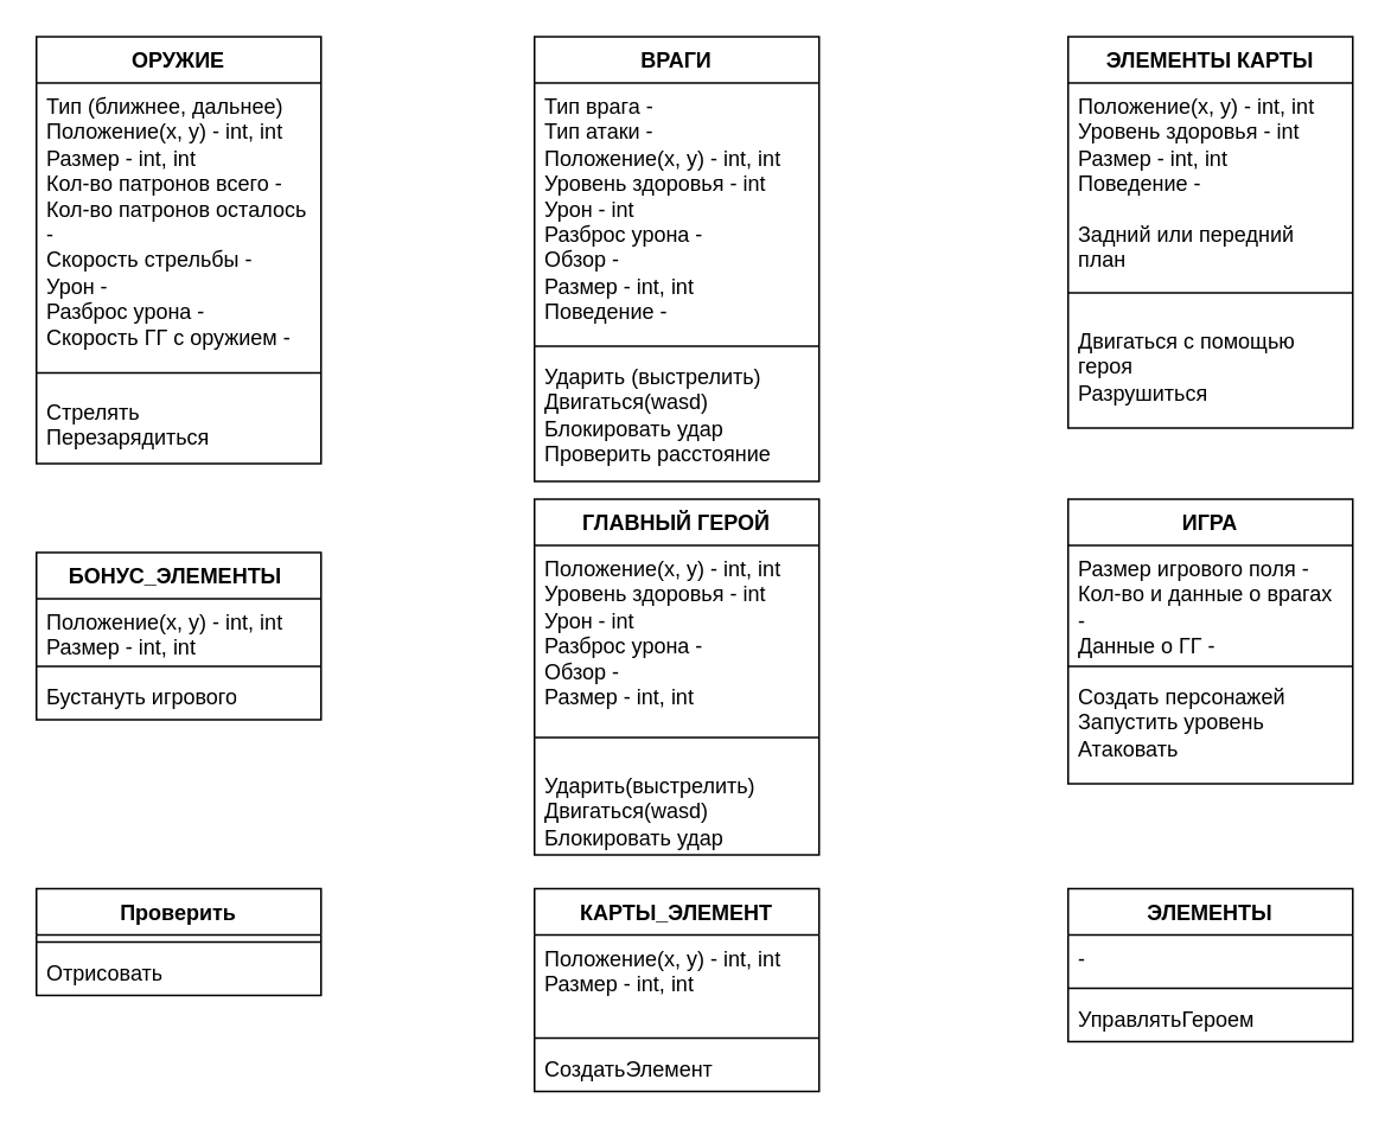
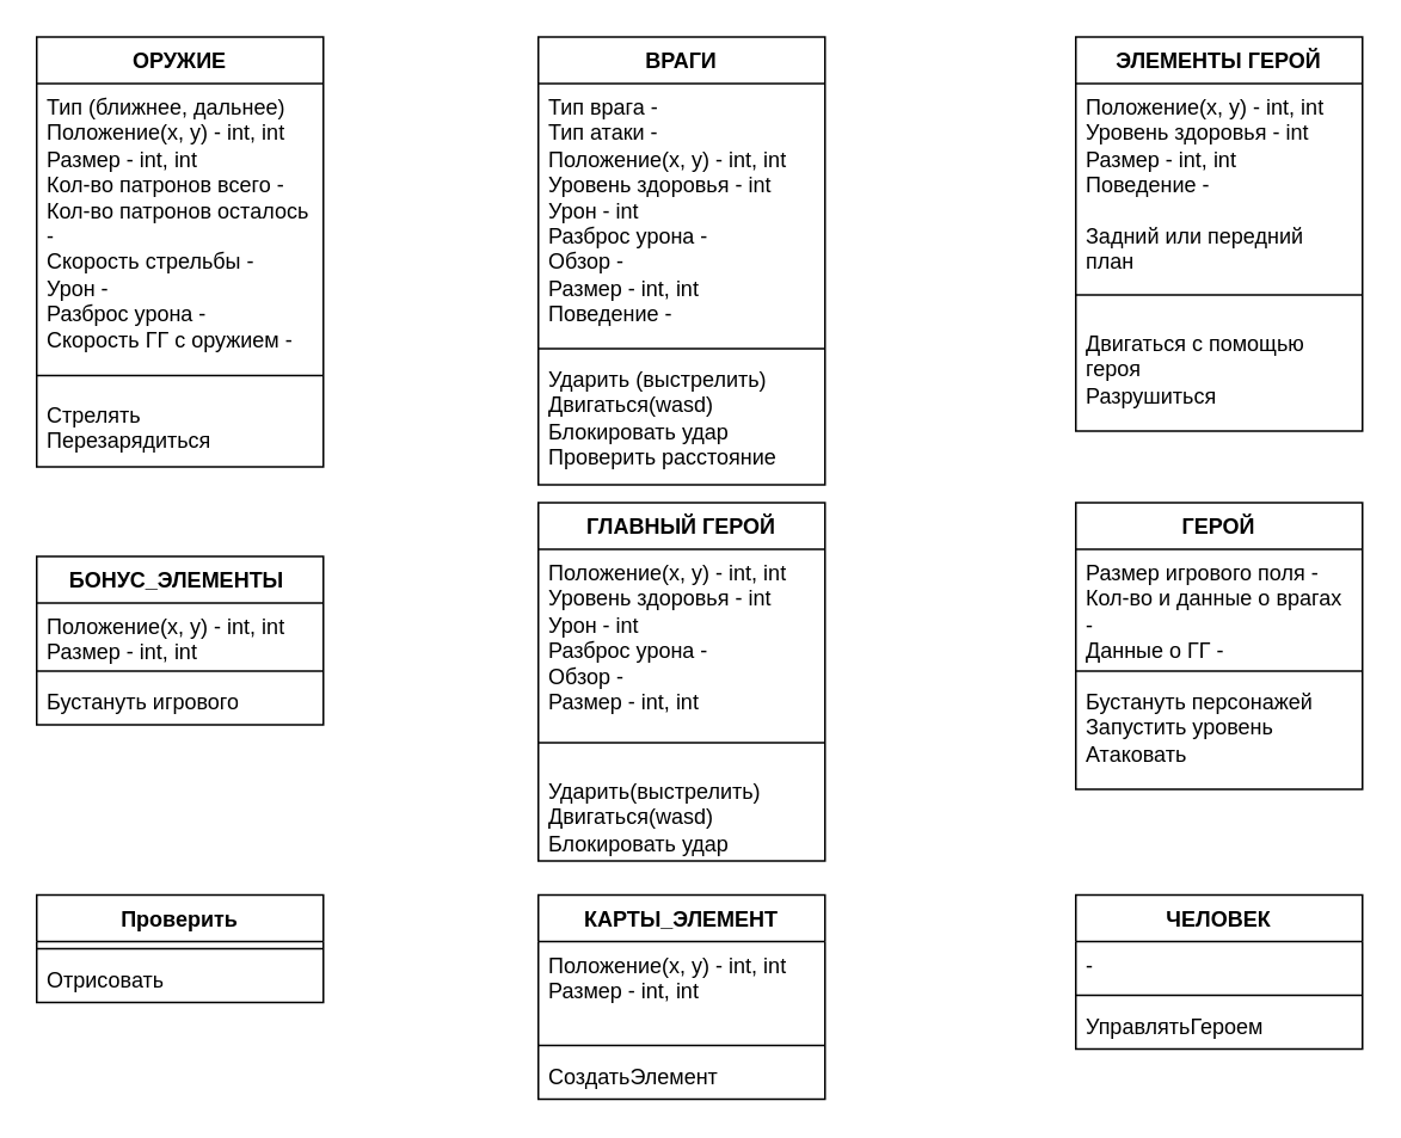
- <mxCell id="10" value="ЭЛЕМЕНТЫ КАРТЫ" style="swimlane;fontStyle=1;align=center;verticalAlign=top;childLayout=stackLayout;horizontal=1;startSize=26;horizontalStack=0;resizeParent=1;resizeParentMax=0;resizeLast=0;collapsible=1;marginBottom=0;whiteSpace=wrap;html=1;" vertex="1" parent="1"><mxGeometry x="600" y="20" width="160" height="220" as="geometry" /></mxCell>
+ <mxCell id="10" value="ЭЛЕМЕНТЫ ГЕРОЙ" style="swimlane;fontStyle=1;align=center;verticalAlign=top;childLayout=stackLayout;horizontal=1;startSize=26;horizontalStack=0;resizeParent=1;resizeParentMax=0;resizeLast=0;collapsible=1;marginBottom=0;whiteSpace=wrap;html=1;" vertex="1" parent="1"><mxGeometry x="600" y="20" width="160" height="220" as="geometry" /></mxCell>
- <mxCell id="22" value="ИГРА" style="swimlane;fontStyle=1;align=center;verticalAlign=top;childLayout=stackLayout;horizontal=1;startSize=26;horizontalStack=0;resizeParent=1;resizeParentMax=0;resizeLast=0;collapsible=1;marginBottom=0;whiteSpace=wrap;html=1;" vertex="1" parent="1"><mxGeometry x="600" y="280" width="160" height="160" as="geometry" /></mxCell>
+ <mxCell id="22" value="ГЕРОЙ" style="swimlane;fontStyle=1;align=center;verticalAlign=top;childLayout=stackLayout;horizontal=1;startSize=26;horizontalStack=0;resizeParent=1;resizeParentMax=0;resizeLast=0;collapsible=1;marginBottom=0;whiteSpace=wrap;html=1;" vertex="1" parent="1"><mxGeometry x="600" y="280" width="160" height="160" as="geometry" /></mxCell>
- <mxCell id="25" value="Создать персонажей&lt;br&gt;Запустить уровень&lt;br&gt;Атаковать&lt;div&gt;&lt;br/&gt;&lt;/div&gt;" style="text;strokeColor=none;fillColor=none;align=left;verticalAlign=top;spacingLeft=4;spacingRight=4;overflow=hidden;rotatable=0;points=[[0,0.5],[1,0.5]];portConstraint=eastwest;whiteSpace=wrap;html=1;" vertex="1" parent="22"><mxGeometry y="98" width="160" height="62" as="geometry" /></mxCell>
+ <mxCell id="25" value="Бустануть персонажей&lt;br&gt;Запустить уровень&lt;br&gt;Атаковать&lt;div&gt;&lt;br/&gt;&lt;/div&gt;" style="text;strokeColor=none;fillColor=none;align=left;verticalAlign=top;spacingLeft=4;spacingRight=4;overflow=hidden;rotatable=0;points=[[0,0.5],[1,0.5]];portConstraint=eastwest;whiteSpace=wrap;html=1;" vertex="1" parent="22"><mxGeometry y="98" width="160" height="62" as="geometry" /></mxCell>
- <mxCell id="26" value="ЭЛЕМЕНТЫ" style="swimlane;fontStyle=1;align=center;verticalAlign=top;childLayout=stackLayout;horizontal=1;startSize=26;horizontalStack=0;resizeParent=1;resizeParentMax=0;resizeLast=0;collapsible=1;marginBottom=0;whiteSpace=wrap;html=1;" vertex="1" parent="1"><mxGeometry x="600" y="499" width="160" height="86" as="geometry" /></mxCell>
+ <mxCell id="26" value="ЧЕЛОВЕК" style="swimlane;fontStyle=1;align=center;verticalAlign=top;childLayout=stackLayout;horizontal=1;startSize=26;horizontalStack=0;resizeParent=1;resizeParentMax=0;resizeLast=0;collapsible=1;marginBottom=0;whiteSpace=wrap;html=1;" vertex="1" parent="1"><mxGeometry x="600" y="499" width="160" height="86" as="geometry" /></mxCell>
